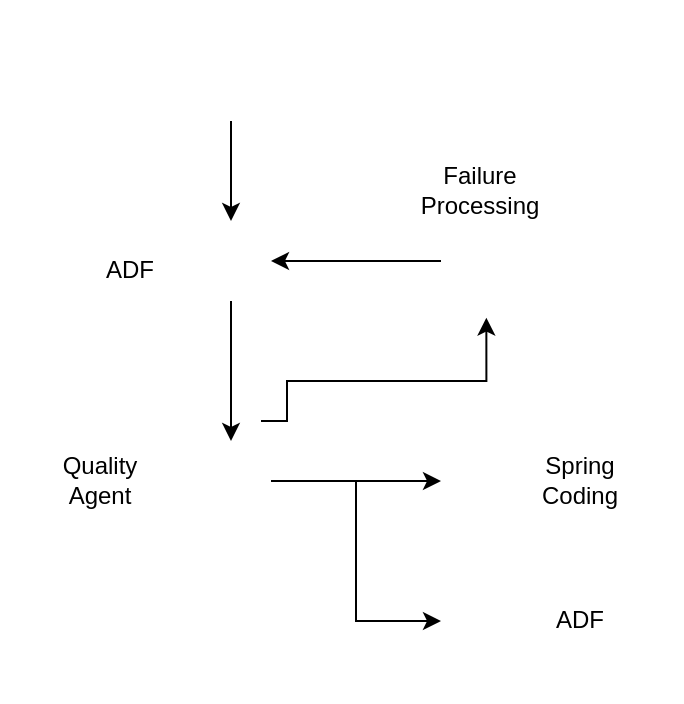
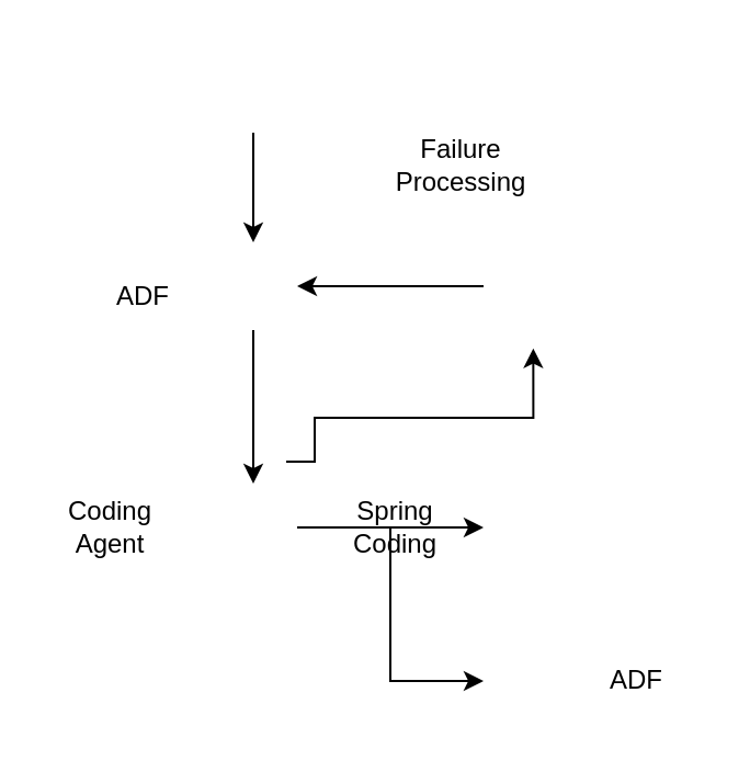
- <mxCell id="18" value="Failure Processing" style="text;html=1;align=center;verticalAlign=middle;whiteSpace=wrap;rounded=0;" vertex="1" parent="1"><mxGeometry x="210" y="80" width="60" height="30" as="geometry" /></mxCell>
+ <mxCell id="18" value="Failure Processing" style="text;html=1;align=center;verticalAlign=middle;whiteSpace=wrap;rounded=0;" vertex="1" parent="1"><mxGeometry x="180" y="60" width="60" height="30" as="geometry" /></mxCell>
- <mxCell id="15" value="Quality Agent" style="text;html=1;align=center;verticalAlign=middle;whiteSpace=wrap;rounded=0;" vertex="1" parent="1"><mxGeometry x="20" y="225" width="60" height="30" as="geometry" /></mxCell>
+ <mxCell id="15" value="Coding Agent" style="text;html=1;align=center;verticalAlign=middle;whiteSpace=wrap;rounded=0;" vertex="1" parent="1"><mxGeometry x="20" y="225" width="60" height="30" as="geometry" /></mxCell>
- <mxCell id="16" value="Spring Coding" style="text;html=1;align=center;verticalAlign=middle;whiteSpace=wrap;rounded=0;" vertex="1" parent="1"><mxGeometry x="260" y="225" width="60" height="30" as="geometry" /></mxCell>
+ <mxCell id="16" value="Spring Coding" style="text;html=1;align=center;verticalAlign=middle;whiteSpace=wrap;rounded=0;" vertex="1" parent="1"><mxGeometry x="150" y="225" width="60" height="30" as="geometry" /></mxCell>
